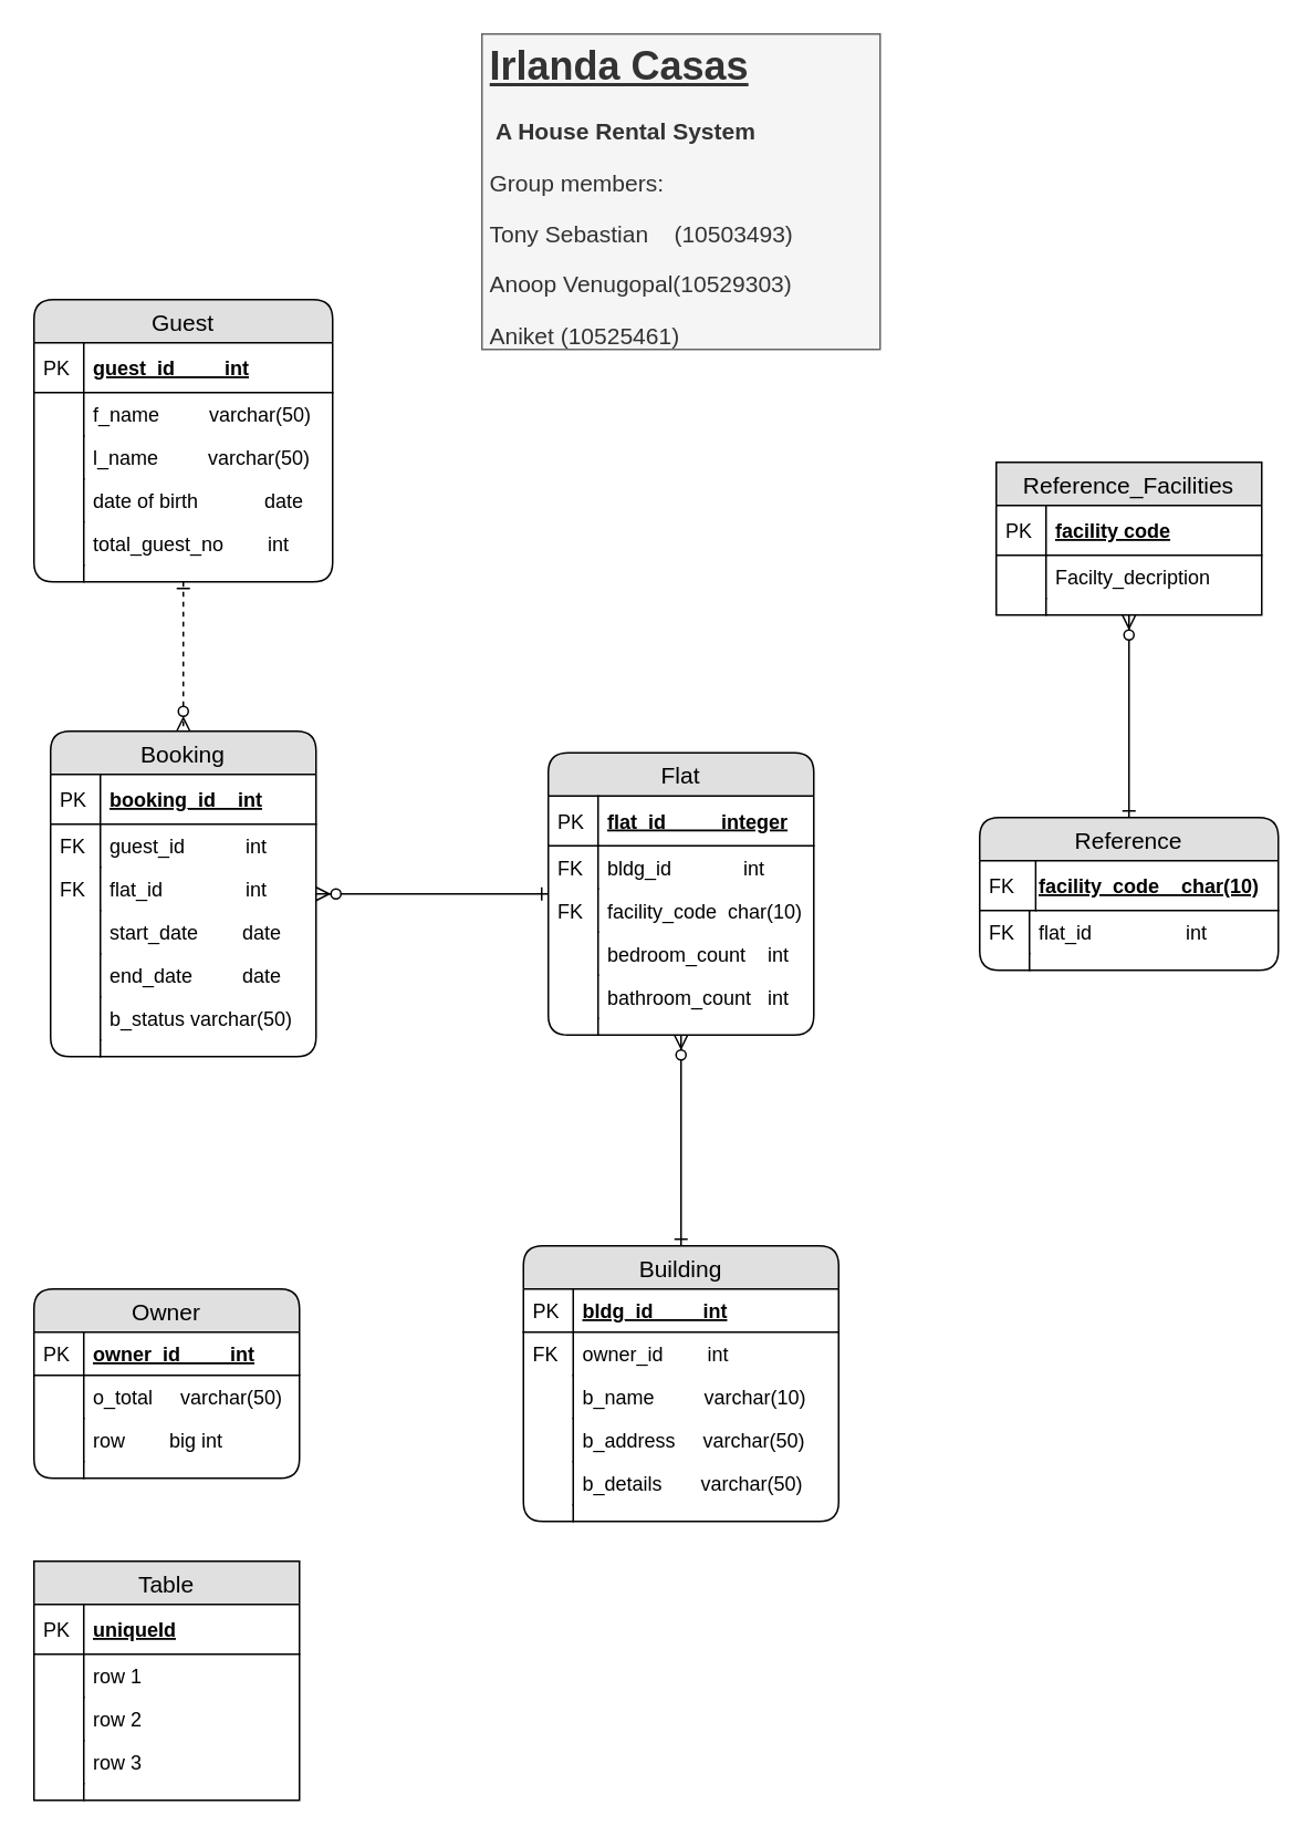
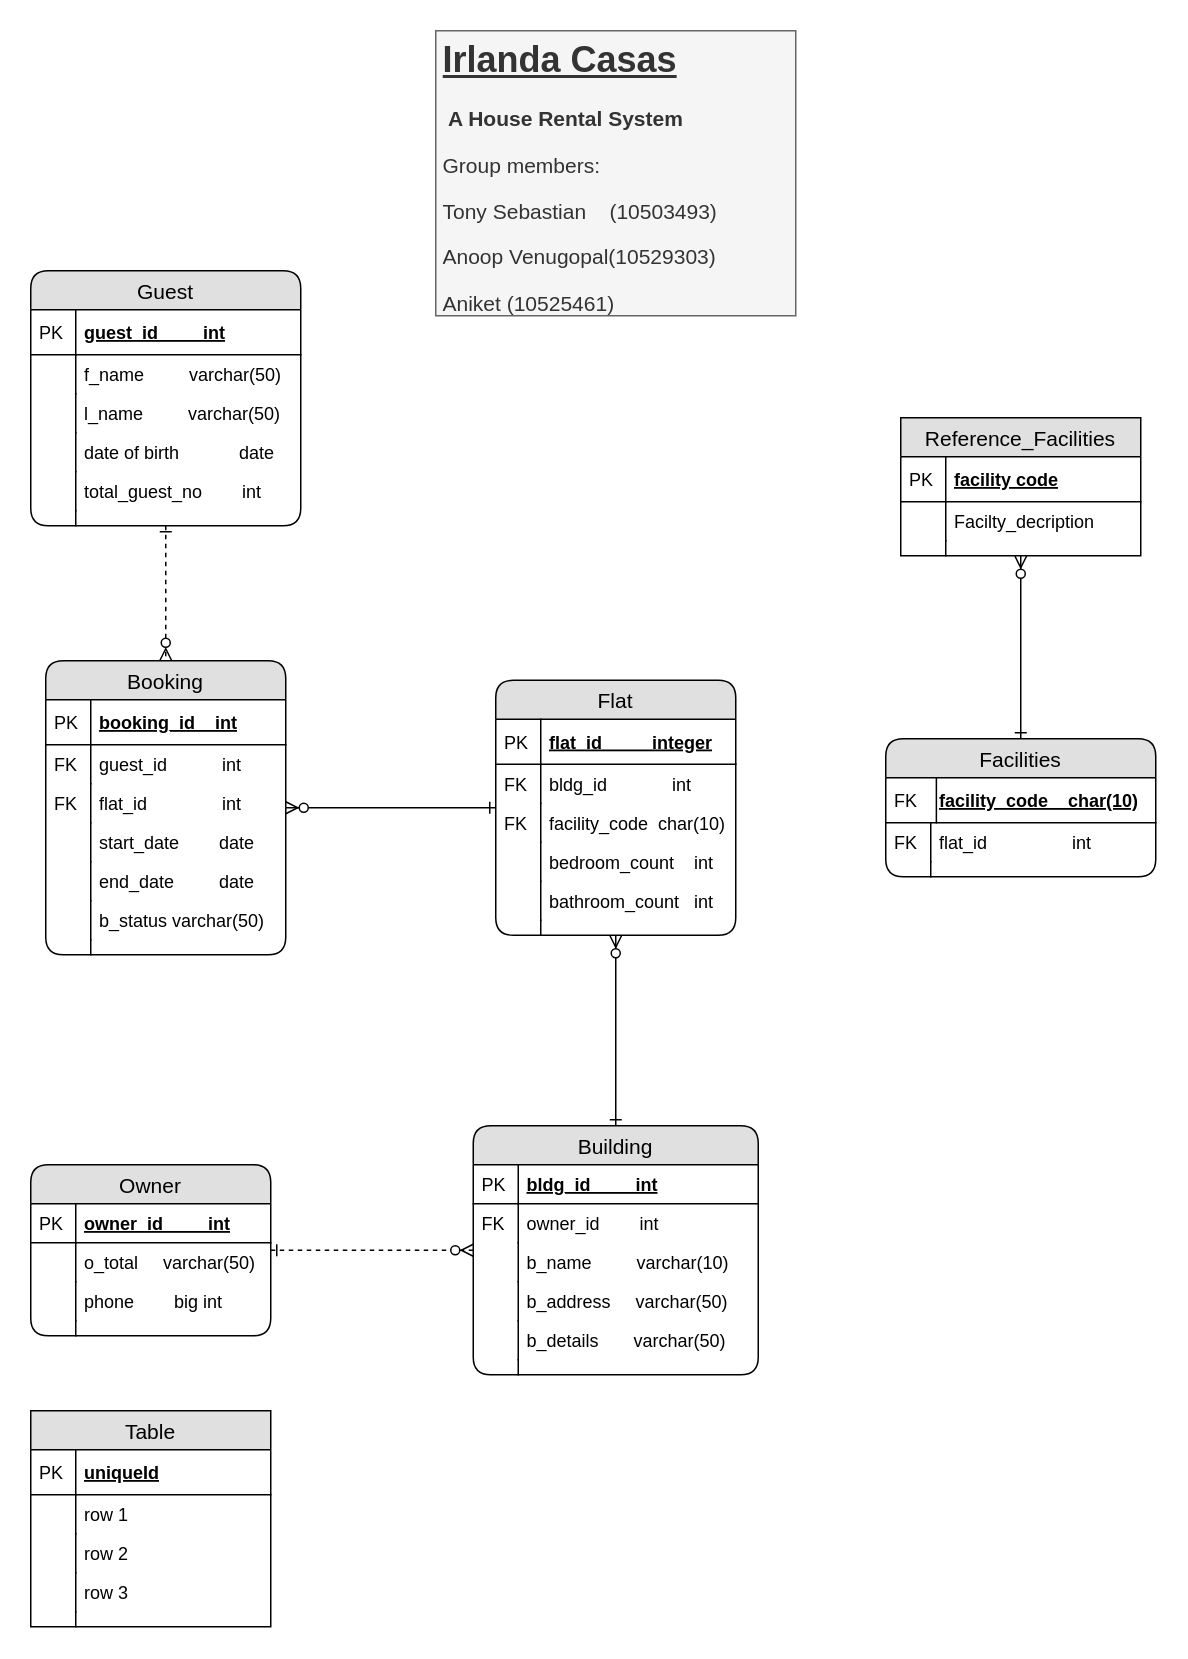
- <mxCell id="56" value="Reference" style="swimlane;fontStyle=0;childLayout=stackLayout;horizontal=1;startSize=26;fillColor=#e0e0e0;horizontalStack=0;resizeParent=1;resizeParentMax=0;resizeLast=0;collapsible=1;marginBottom=0;swimlaneFillColor=#ffffff;align=center;fontSize=14;rounded=1;" parent="1" vertex="1"><mxGeometry x="590" y="492" width="180" height="92" as="geometry" /></mxCell>
+ <mxCell id="56" value="Facilities" style="swimlane;fontStyle=0;childLayout=stackLayout;horizontal=1;startSize=26;fillColor=#e0e0e0;horizontalStack=0;resizeParent=1;resizeParentMax=0;resizeLast=0;collapsible=1;marginBottom=0;swimlaneFillColor=#ffffff;align=center;fontSize=14;rounded=1;" parent="1" vertex="1"><mxGeometry x="590" y="492" width="180" height="92" as="geometry" /></mxCell>
+ <mxCell id="75" value="" style="edgeStyle=entityRelationEdgeStyle;fontSize=12;html=1;endArrow=ERzeroToMany;endFill=1;startArrow=ERone;startFill=0;dashed=1;" parent="1" source="63" target="28" edge="1"><mxGeometry width="100" height="100" relative="1" as="geometry"><mxPoint x="210" y="890" as="sourcePoint" /><mxPoint x="310" y="790" as="targetPoint" /></mxGeometry></mxCell>
- <mxCell id="68" value="row        big int" style="shape=partialRectangle;top=0;left=0;right=0;bottom=0;align=left;verticalAlign=top;fillColor=none;spacingLeft=34;spacingRight=4;overflow=hidden;rotatable=0;points=[[0,0.5],[1,0.5]];portConstraint=eastwest;dropTarget=0;fontSize=12;" parent="63" vertex="1"><mxGeometry y="78" width="160" height="26" as="geometry" /></mxCell>
+ <mxCell id="68" value="phone        big int" style="shape=partialRectangle;top=0;left=0;right=0;bottom=0;align=left;verticalAlign=top;fillColor=none;spacingLeft=34;spacingRight=4;overflow=hidden;rotatable=0;points=[[0,0.5],[1,0.5]];portConstraint=eastwest;dropTarget=0;fontSize=12;" parent="63" vertex="1"><mxGeometry y="78" width="160" height="26" as="geometry" /></mxCell>
